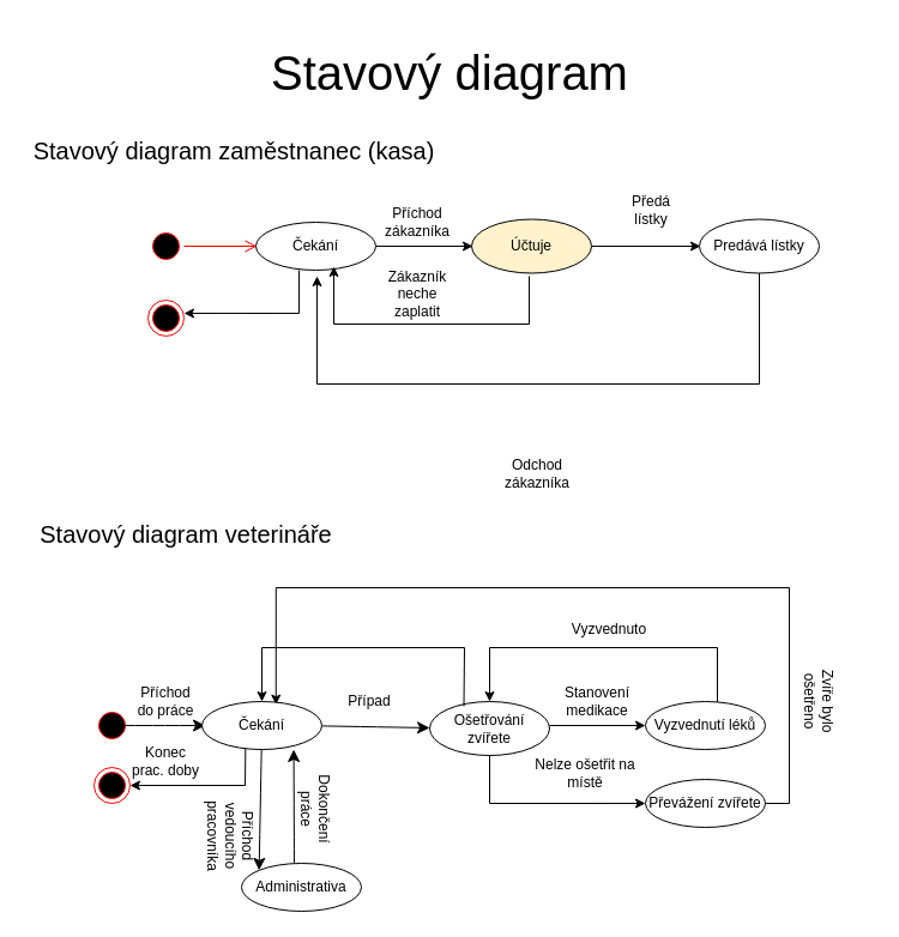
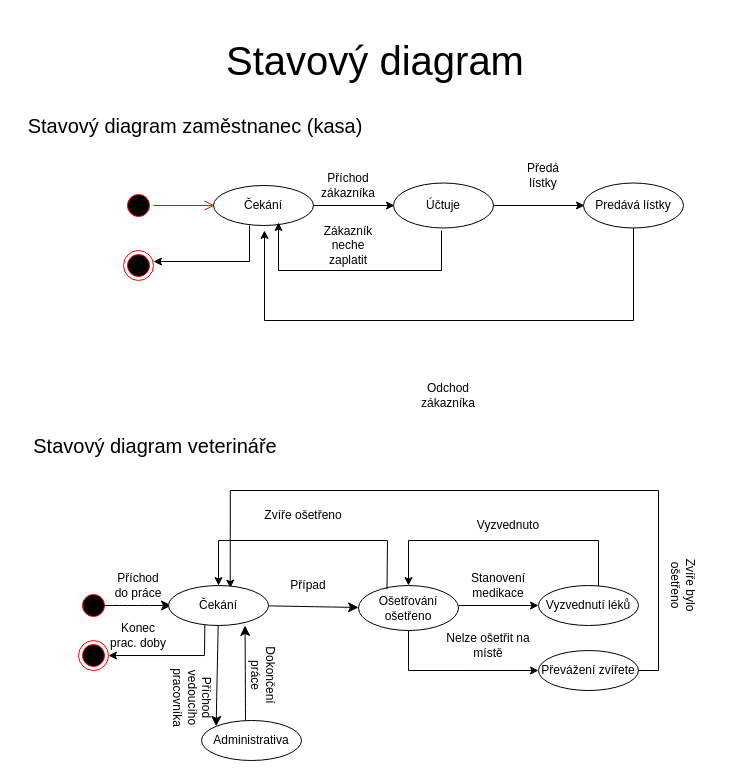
- <mxCell id="29" value="Účtuje" style="ellipse;whiteSpace=wrap;html=1;fillColor=#fff2cc;" parent="1" vertex="1"><mxGeometry x="393" y="182.5" width="100" height="45" as="geometry" /></mxCell>
+ <mxCell id="29" value="Účtuje" style="ellipse;whiteSpace=wrap;html=1;" parent="1" vertex="1"><mxGeometry x="393" y="182.5" width="100" height="45" as="geometry" /></mxCell>
+ <mxCell id="18" value="Zvíře ošetřeno" style="text;strokeColor=none;align=center;fillColor=none;html=1;verticalAlign=middle;whiteSpace=wrap;rounded=0;" parent="1" vertex="1"><mxGeometry x="258" y="500.02" width="90" height="30" as="geometry" /></mxCell>
- <mxCell id="7" value="Ošetřování zvířete" style="ellipse;whiteSpace=wrap;html=1;" parent="1" vertex="1"><mxGeometry x="358" y="585.02" width="100" height="45" as="geometry" /></mxCell>
+ <mxCell id="7" value="Ošetřování ošetřeno" style="ellipse;whiteSpace=wrap;html=1;" parent="1" vertex="1"><mxGeometry x="358" y="585.02" width="100" height="45" as="geometry" /></mxCell>
